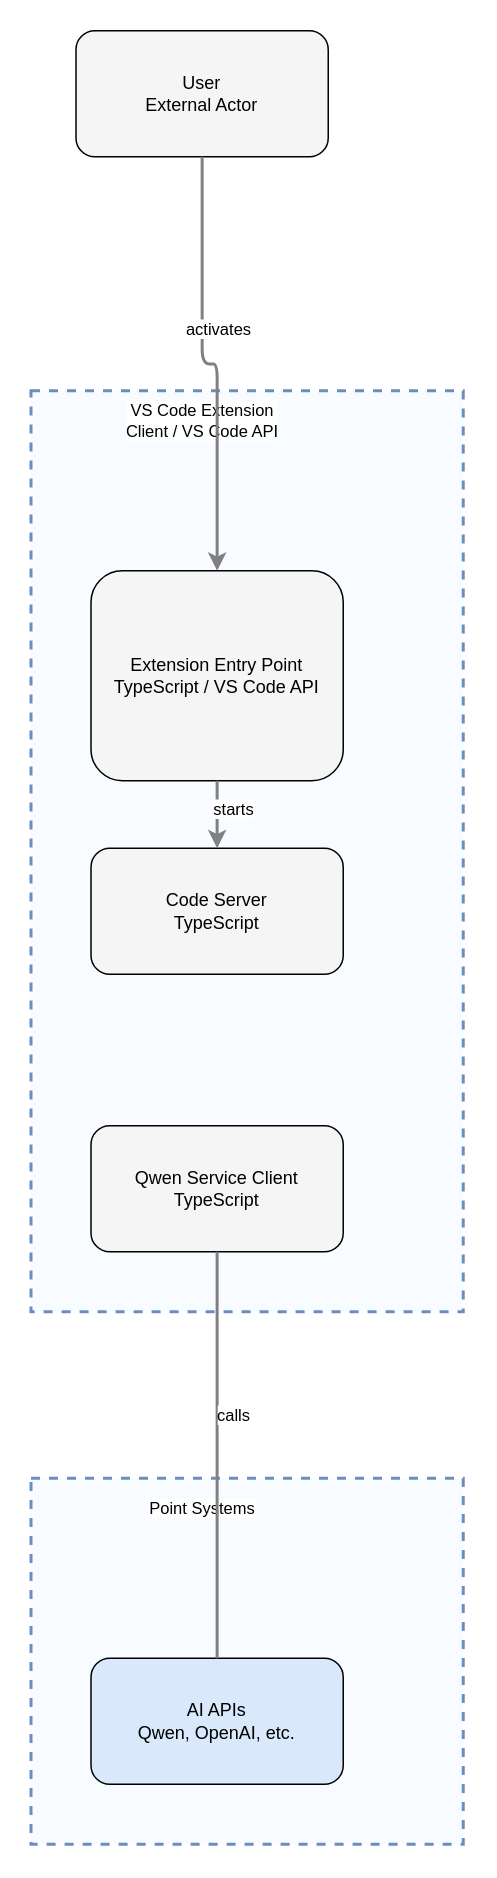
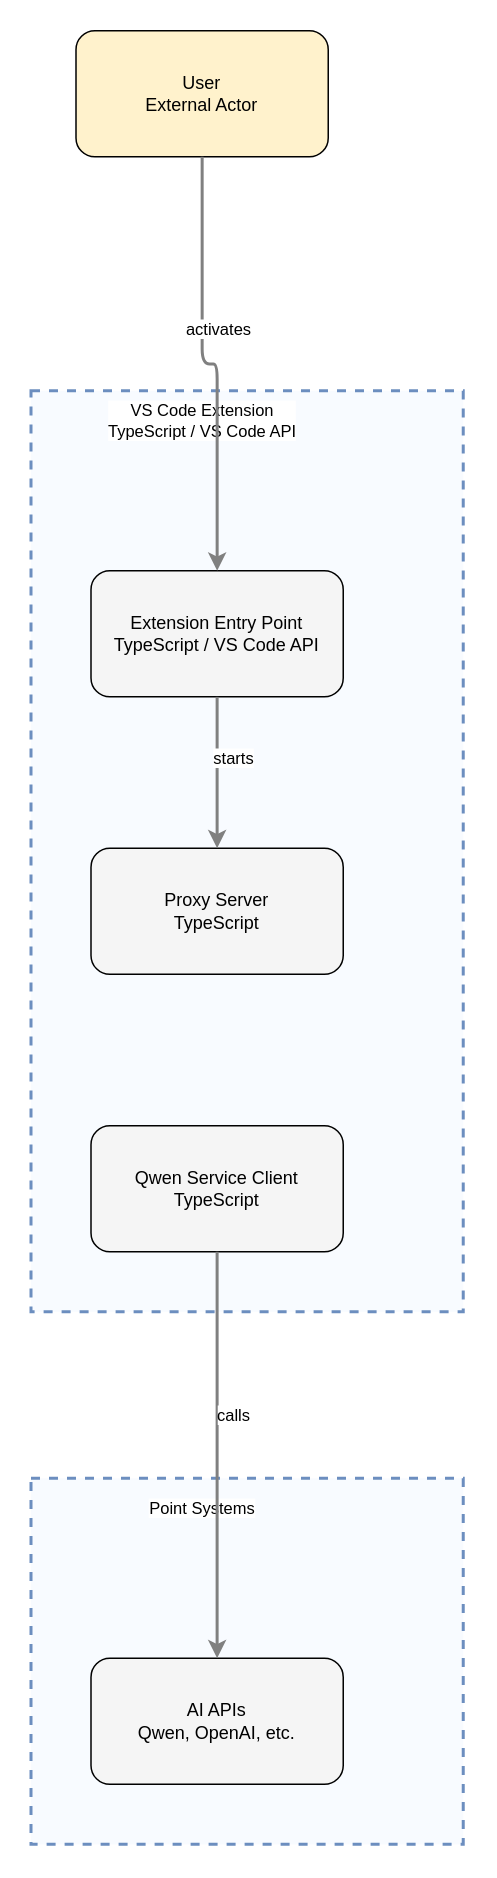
- <mxCell id="6" value="User&lt;br&gt;External Actor" style="rounded=1;whiteSpace=wrap;html=1;fillColor=#f5f5f5" vertex="1" parent="1"><mxGeometry x="50" y="20" width="168.158" height="84.079" as="geometry" /></mxCell>
+ <mxCell id="6" value="User&lt;br&gt;External Actor" style="rounded=1;whiteSpace=wrap;html=1;fillColor=#fff2cc;" vertex="1" parent="1"><mxGeometry x="50" y="20" width="168.158" height="84.079" as="geometry" /></mxCell>
- <mxCell id="5" value="VS Code Extension&lt;br&gt;Client / VS Code API" style="edgeLabel;html=1;align=center;verticalAlign=middle;resizable=0;labelBackgroundColor=white;spacing=5" vertex="1" parent="1"><mxGeometry x="28" y="268" width="212.158" height="24" as="geometry" /></mxCell>
+ <mxCell id="5" value="VS Code Extension&lt;br&gt;TypeScript / VS Code API" style="edgeLabel;html=1;align=center;verticalAlign=middle;resizable=0;labelBackgroundColor=white;spacing=5" vertex="1" parent="1"><mxGeometry x="28" y="268" width="212.158" height="24" as="geometry" /></mxCell>
- <mxCell id="7" value="Extension Entry Point&lt;br&gt;TypeScript / VS Code API" style="rounded=1;whiteSpace=wrap;html=1;fillColor=#f5f5f5" vertex="1" parent="4"><mxGeometry x="40" y="120" width="168.158" height="140" as="geometry" /></mxCell>
+ <mxCell id="7" value="Extension Entry Point&lt;br&gt;TypeScript / VS Code API" style="rounded=1;whiteSpace=wrap;html=1;fillColor=#f5f5f5" vertex="1" parent="4"><mxGeometry x="40" y="120" width="168.158" height="84.079" as="geometry" /></mxCell>
- <mxCell id="8" value="Code Server&lt;br&gt;TypeScript" style="rounded=1;whiteSpace=wrap;html=1;fillColor=#f5f5f5" vertex="1" parent="4"><mxGeometry x="40" y="305" width="168.158" height="84.079" as="geometry" /></mxCell>
+ <mxCell id="8" value="Proxy Server&lt;br&gt;TypeScript" style="rounded=1;whiteSpace=wrap;html=1;fillColor=#f5f5f5" vertex="1" parent="4"><mxGeometry x="40" y="305" width="168.158" height="84.079" as="geometry" /></mxCell>
- <mxCell id="15" style="edgeStyle=orthogonalEdgeStyle;rounded=1;orthogonalLoop=1;jettySize=auto;html=1;strokeColor=#808080;strokeWidth=2;jumpStyle=arc;jumpSize=10;spacing=15;labelBackgroundColor=white;labelBorderColor=none;endArrow=none;" edge="1" parent="1" source="9" target="10"><mxGeometry relative="1" as="geometry" /></mxCell>
+ <mxCell id="15" style="edgeStyle=orthogonalEdgeStyle;rounded=1;orthogonalLoop=1;jettySize=auto;html=1;strokeColor=#808080;strokeWidth=2;jumpStyle=arc;jumpSize=10;spacing=15;labelBackgroundColor=white;labelBorderColor=none" edge="1" parent="1" source="9" target="10"><mxGeometry relative="1" as="geometry" /></mxCell>
- <mxCell id="10" value="AI APIs&lt;br&gt;Qwen, OpenAI, etc." style="rounded=1;whiteSpace=wrap;html=1;fillColor=#dae8fc;" vertex="1" parent="2"><mxGeometry x="40" y="120" width="168.158" height="84.079" as="geometry" /></mxCell>
+ <mxCell id="10" value="AI APIs&lt;br&gt;Qwen, OpenAI, etc." style="rounded=1;whiteSpace=wrap;html=1;fillColor=#f5f5f5" vertex="1" parent="2"><mxGeometry x="40" y="120" width="168.158" height="84.079" as="geometry" /></mxCell>
